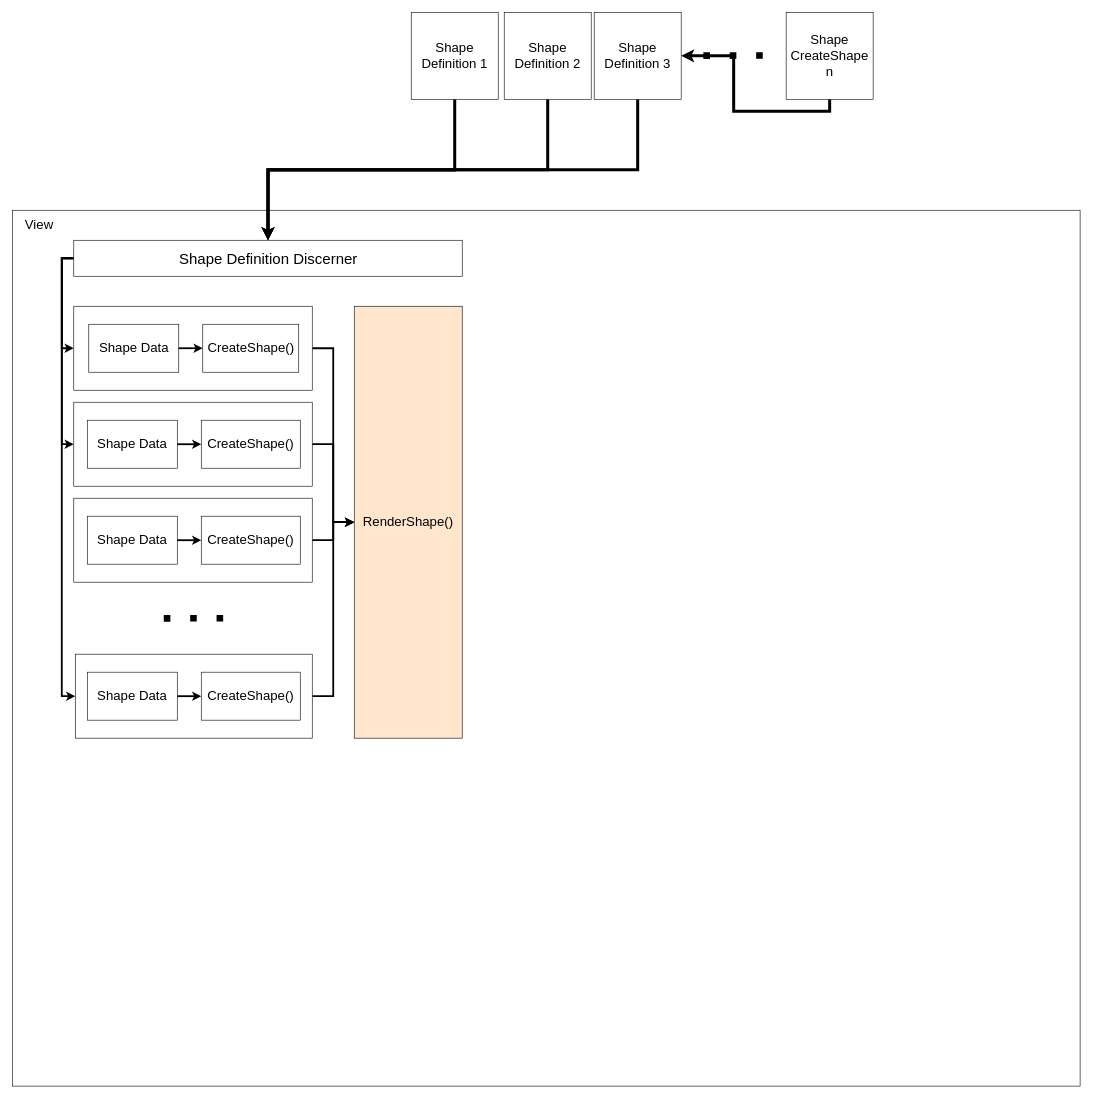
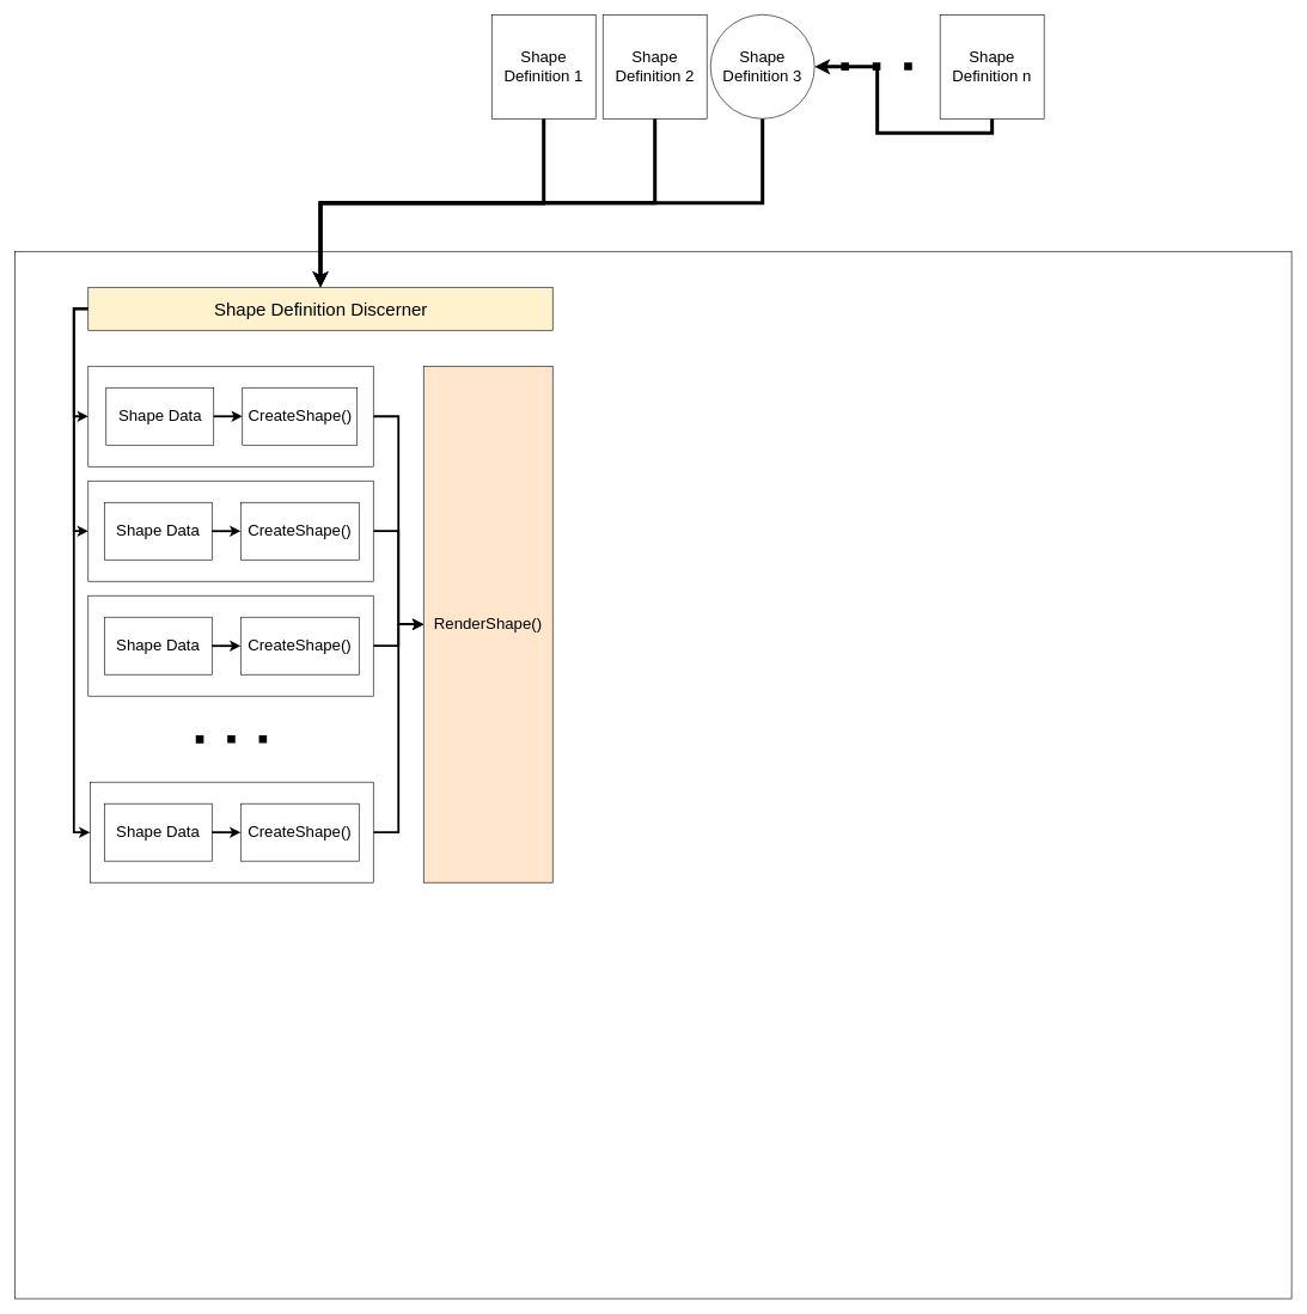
- <mxCell id="9" value="&lt;font style=&quot;font-size: 22px;&quot;&gt;Shape Definition 3&lt;/font&gt;" style="whiteSpace=wrap;html=1;aspect=fixed;" vertex="1" parent="1"><mxGeometry x="990" y="20" width="145" height="145" as="geometry" /></mxCell>
+ <mxCell id="9" value="&lt;font style=&quot;font-size: 22px;&quot;&gt;Shape Definition 3&lt;/font&gt;" style="ellipse;whiteSpace=wrap;html=1;aspect=fixed;" vertex="1" parent="1"><mxGeometry x="990" y="20" width="145" height="145" as="geometry" /></mxCell>
- <mxCell id="12" value="&lt;font style=&quot;font-size: 22px;&quot;&gt;Shape CreateShape n&lt;/font&gt;" style="whiteSpace=wrap;html=1;aspect=fixed;" vertex="1" parent="1"><mxGeometry x="1310" y="20" width="145" height="145" as="geometry" /></mxCell>
+ <mxCell id="12" value="&lt;font style=&quot;font-size: 22px;&quot;&gt;Shape Definition n&lt;/font&gt;" style="whiteSpace=wrap;html=1;aspect=fixed;" vertex="1" parent="1"><mxGeometry x="1310" y="20" width="145" height="145" as="geometry" /></mxCell>
- <mxCell id="5" value="&lt;font style=&quot;font-size: 22px;&quot;&gt;View&lt;/font&gt;" style="text;html=1;strokeColor=none;fillColor=none;align=center;verticalAlign=middle;whiteSpace=wrap;rounded=0;" vertex="1" parent="1"><mxGeometry x="20" y="350" width="90" height="50" as="geometry" /></mxCell>
- <mxCell id="16" value="Shape Definition Discerner" style="rounded=0;whiteSpace=wrap;html=1;fontSize=25;" vertex="1" parent="1"><mxGeometry x="122.5" y="400" width="647.5" height="60" as="geometry" /></mxCell>
+ <mxCell id="16" value="Shape Definition Discerner" style="rounded=0;whiteSpace=wrap;html=1;fontSize=25;fillColor=#fff2cc;" vertex="1" parent="1"><mxGeometry x="122.5" y="400" width="647.5" height="60" as="geometry" /></mxCell>
